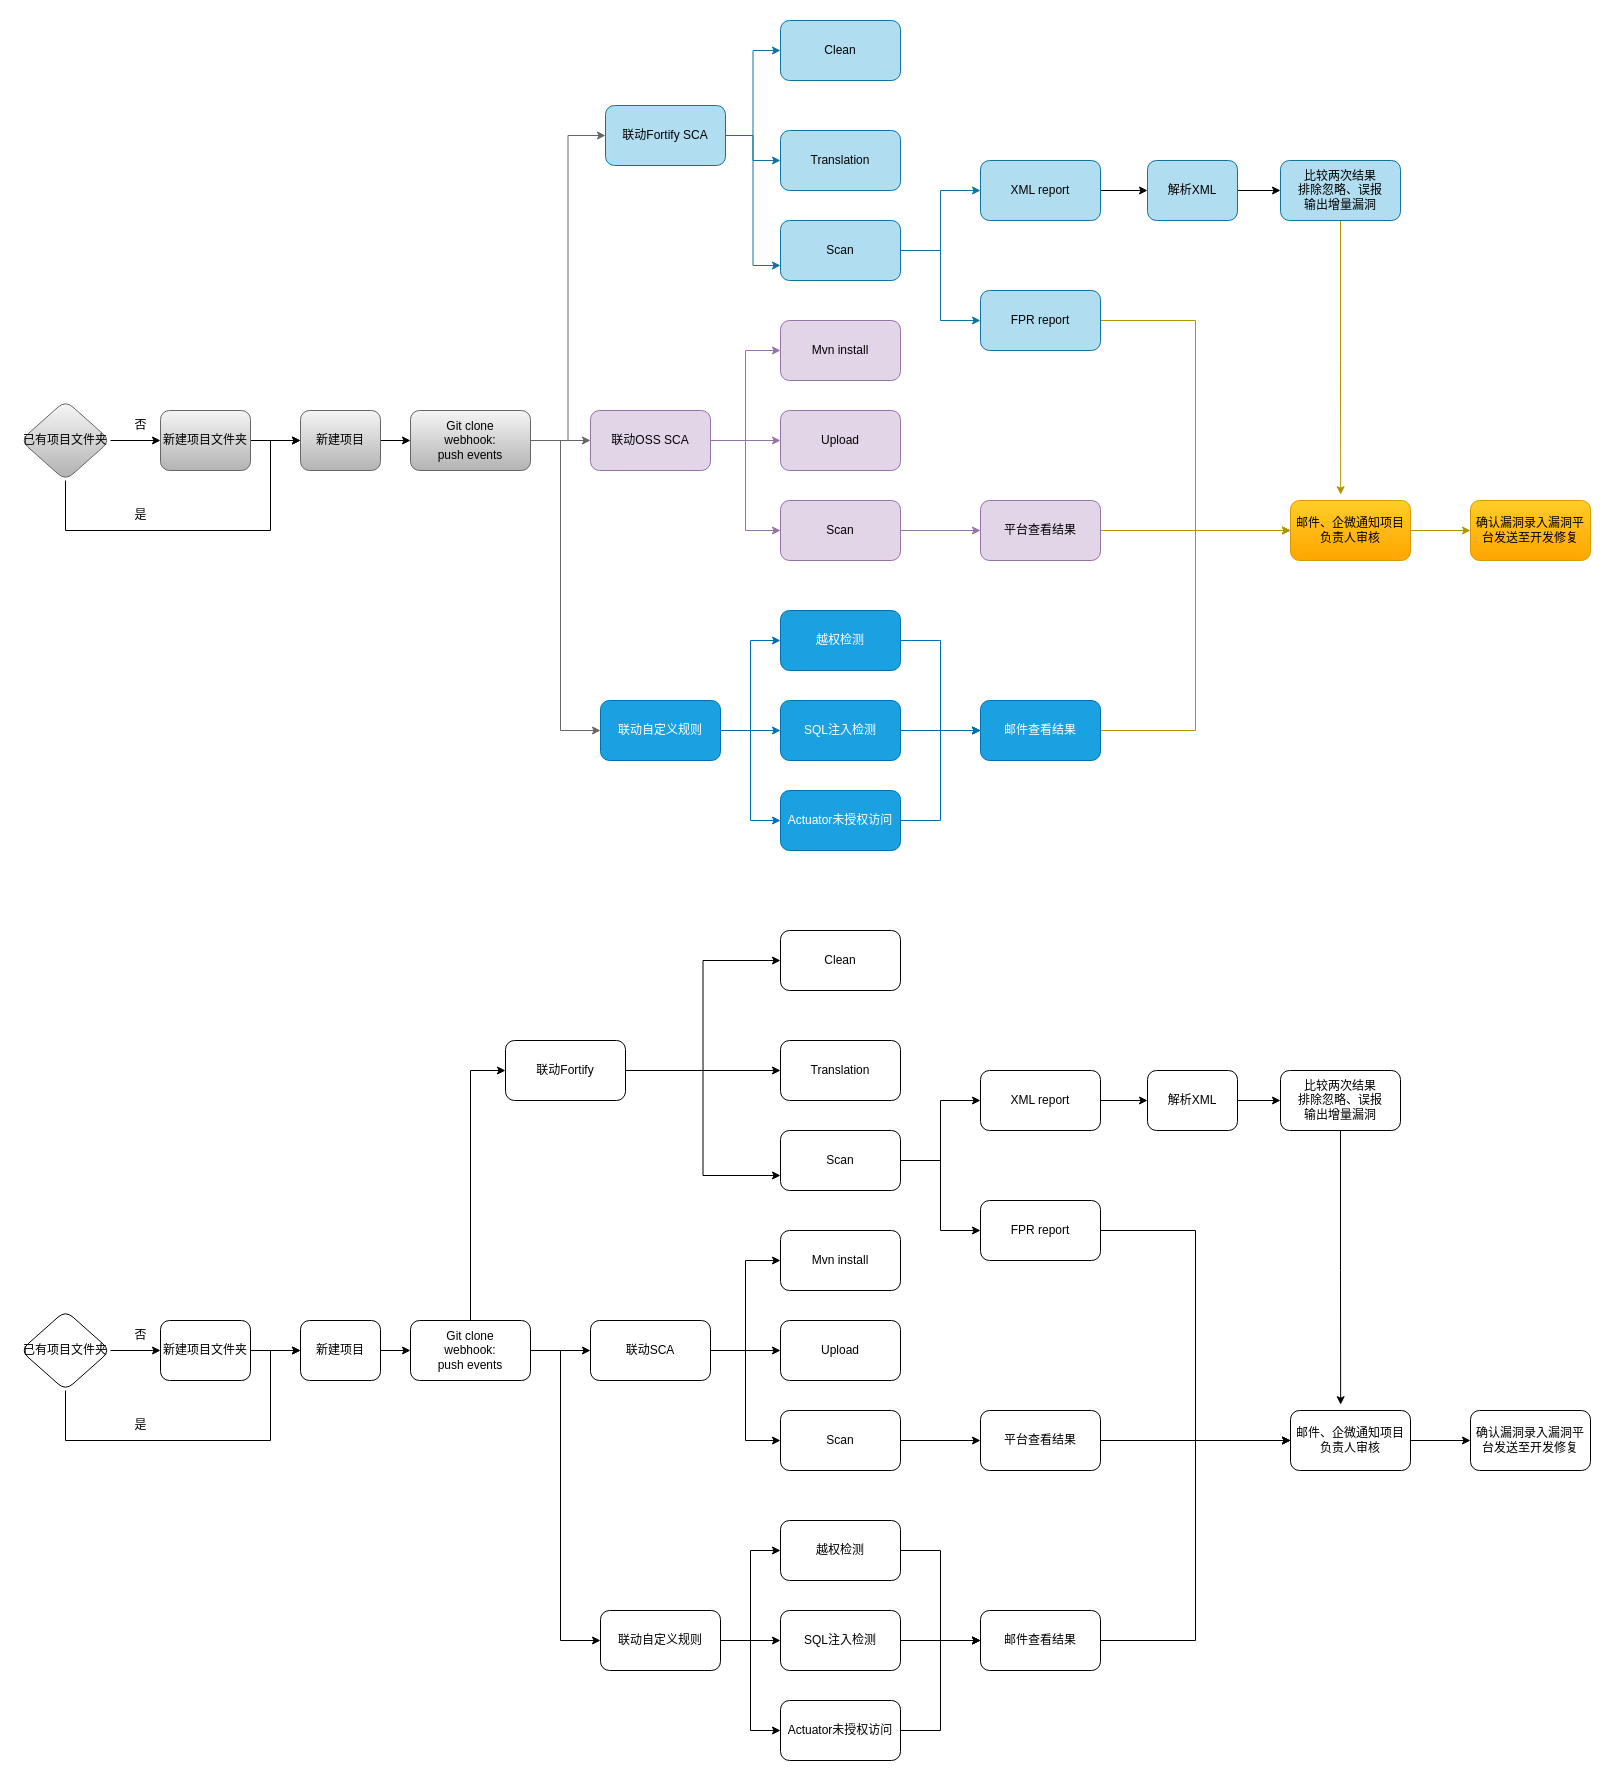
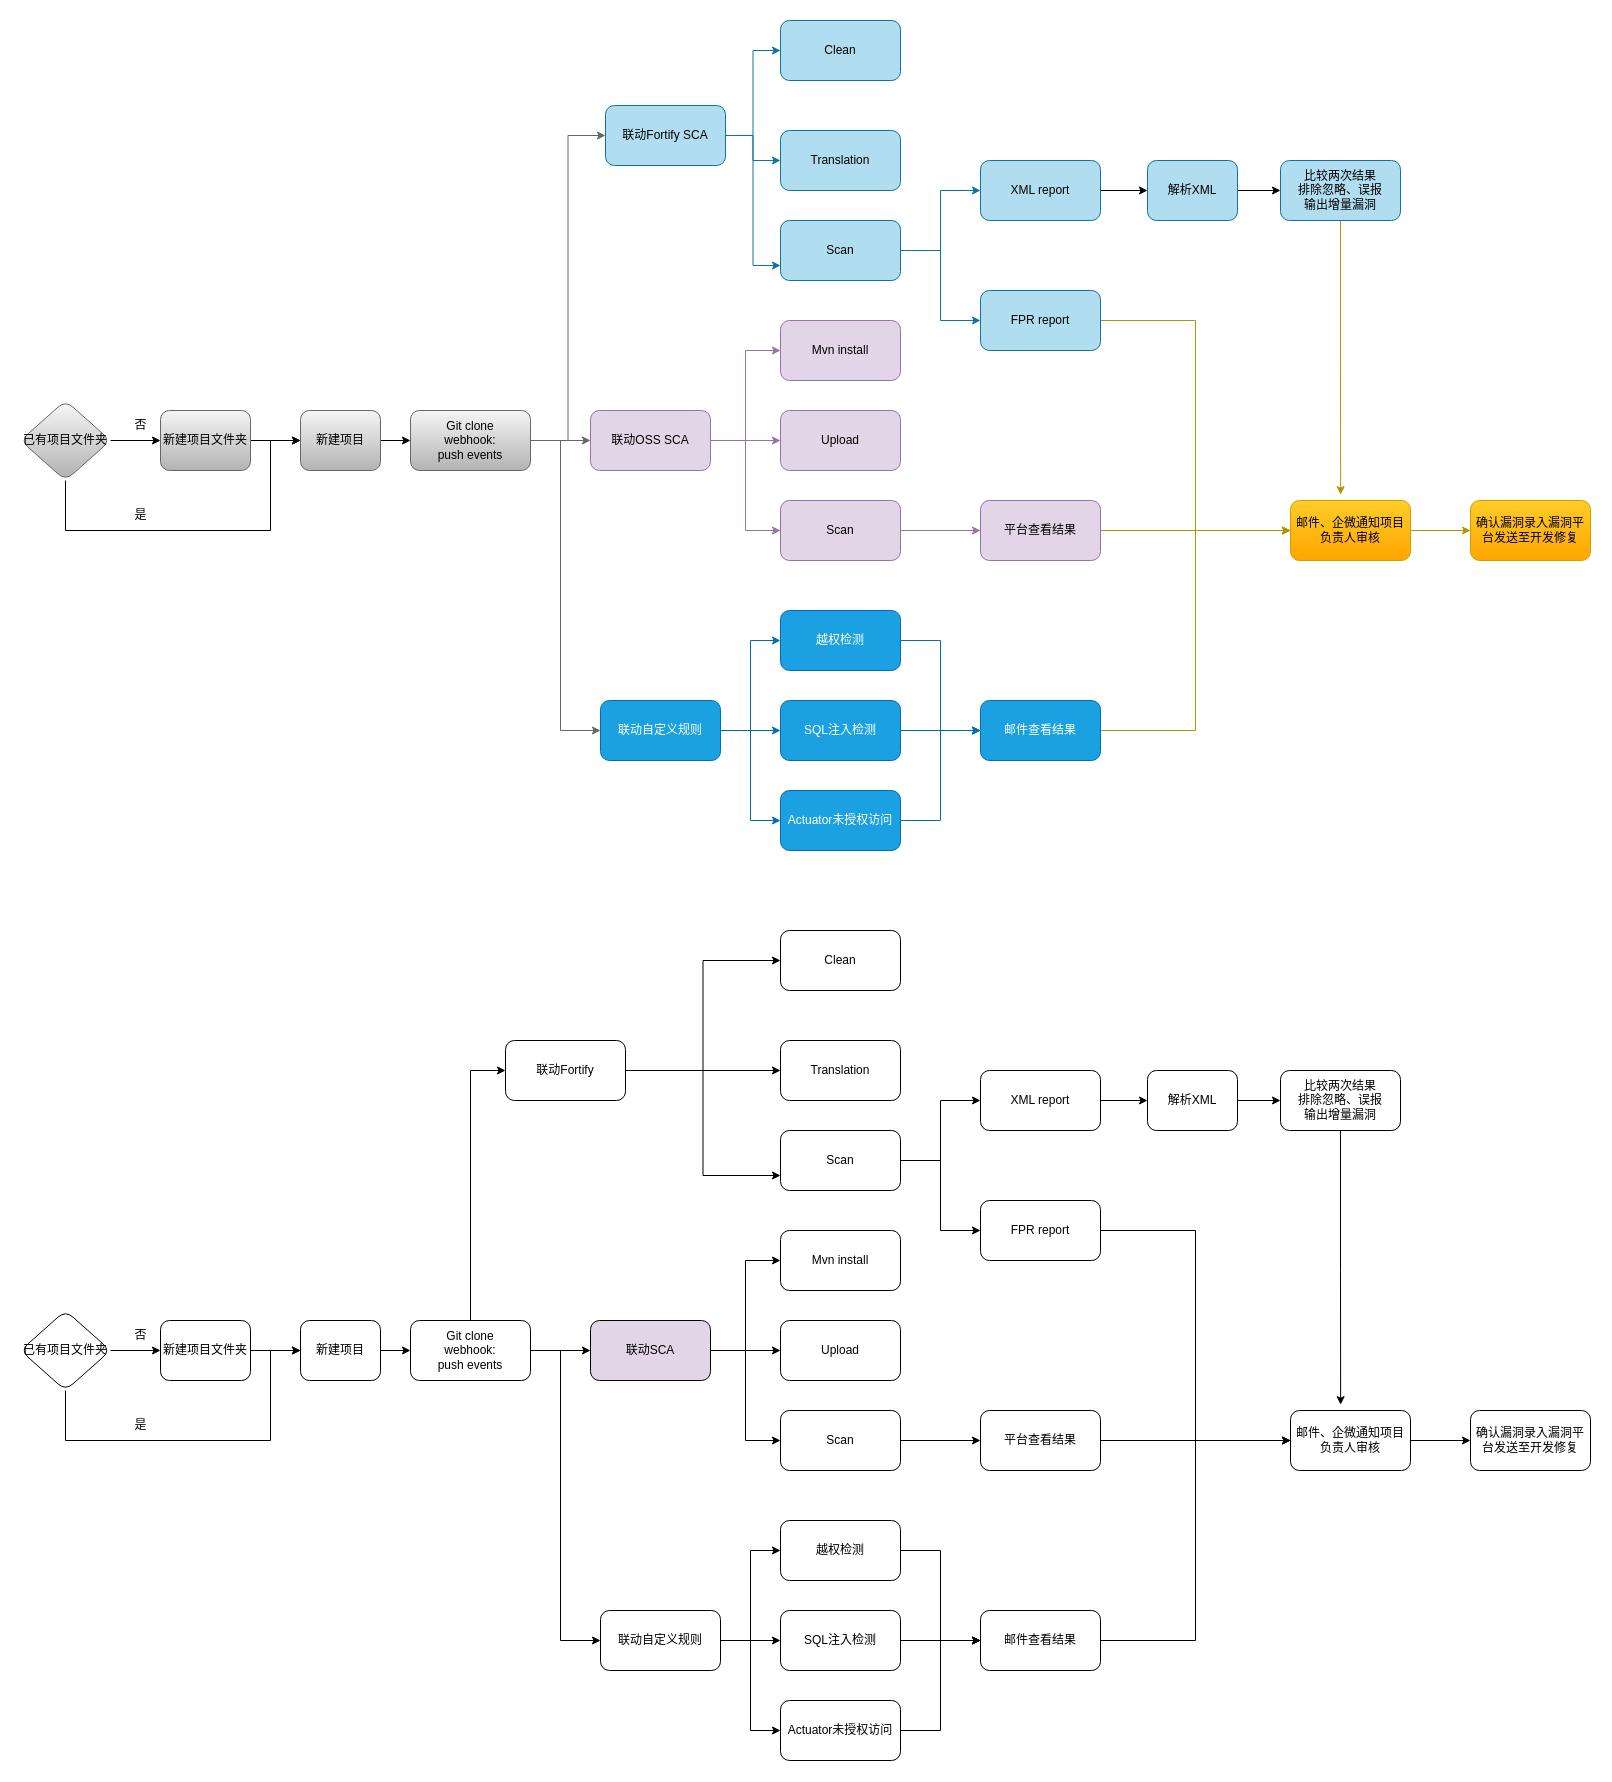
- <mxCell id="66" value="联动SCA" style="whiteSpace=wrap;html=1;rounded=1;" parent="1" vertex="1"><mxGeometry x="590" y="1320" width="120" height="60" as="geometry" /></mxCell>
+ <mxCell id="66" value="联动SCA" style="whiteSpace=wrap;html=1;rounded=1;fillColor=#e1d5e7;" parent="1" vertex="1"><mxGeometry x="590" y="1320" width="120" height="60" as="geometry" /></mxCell>
